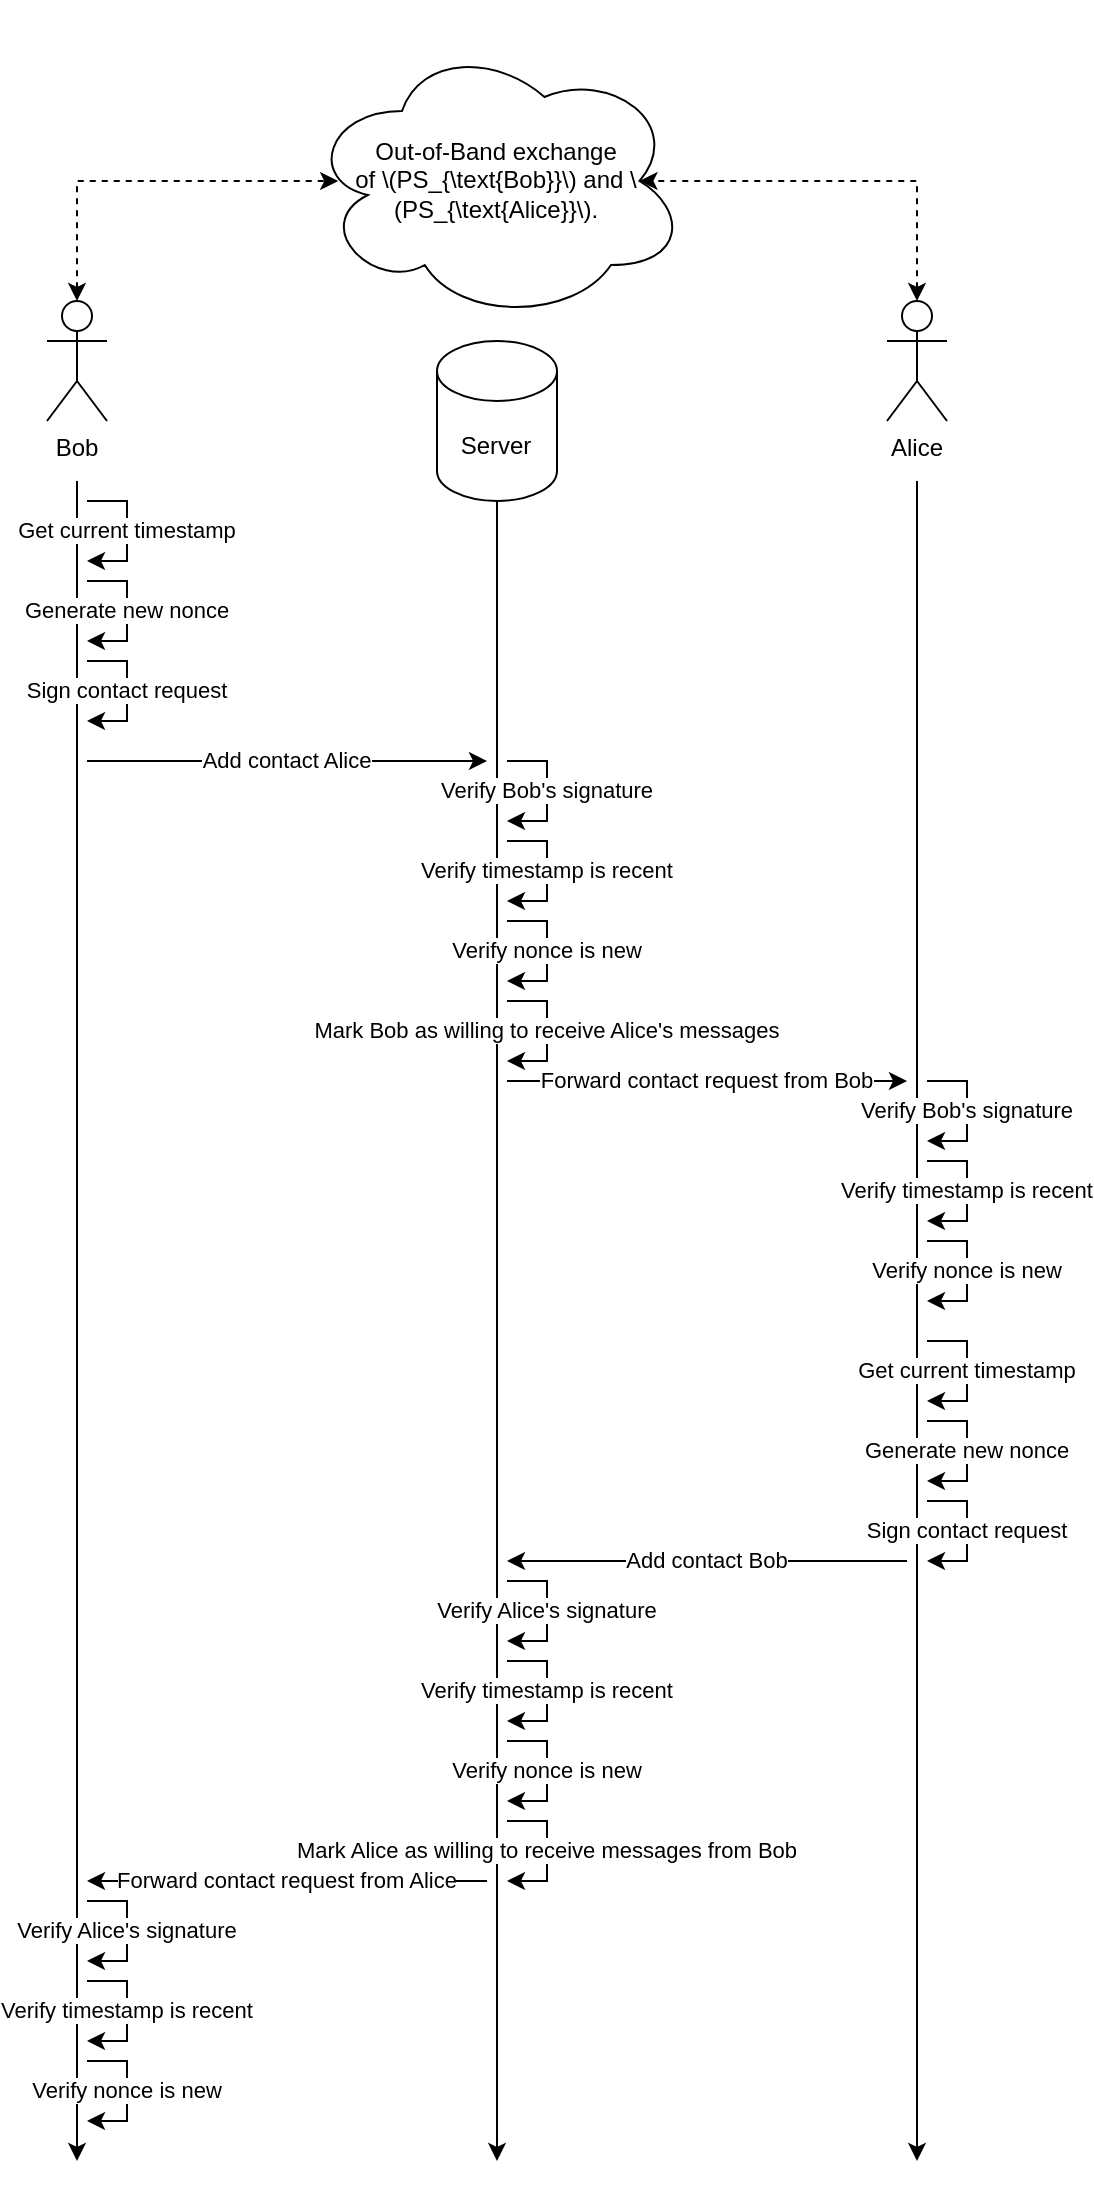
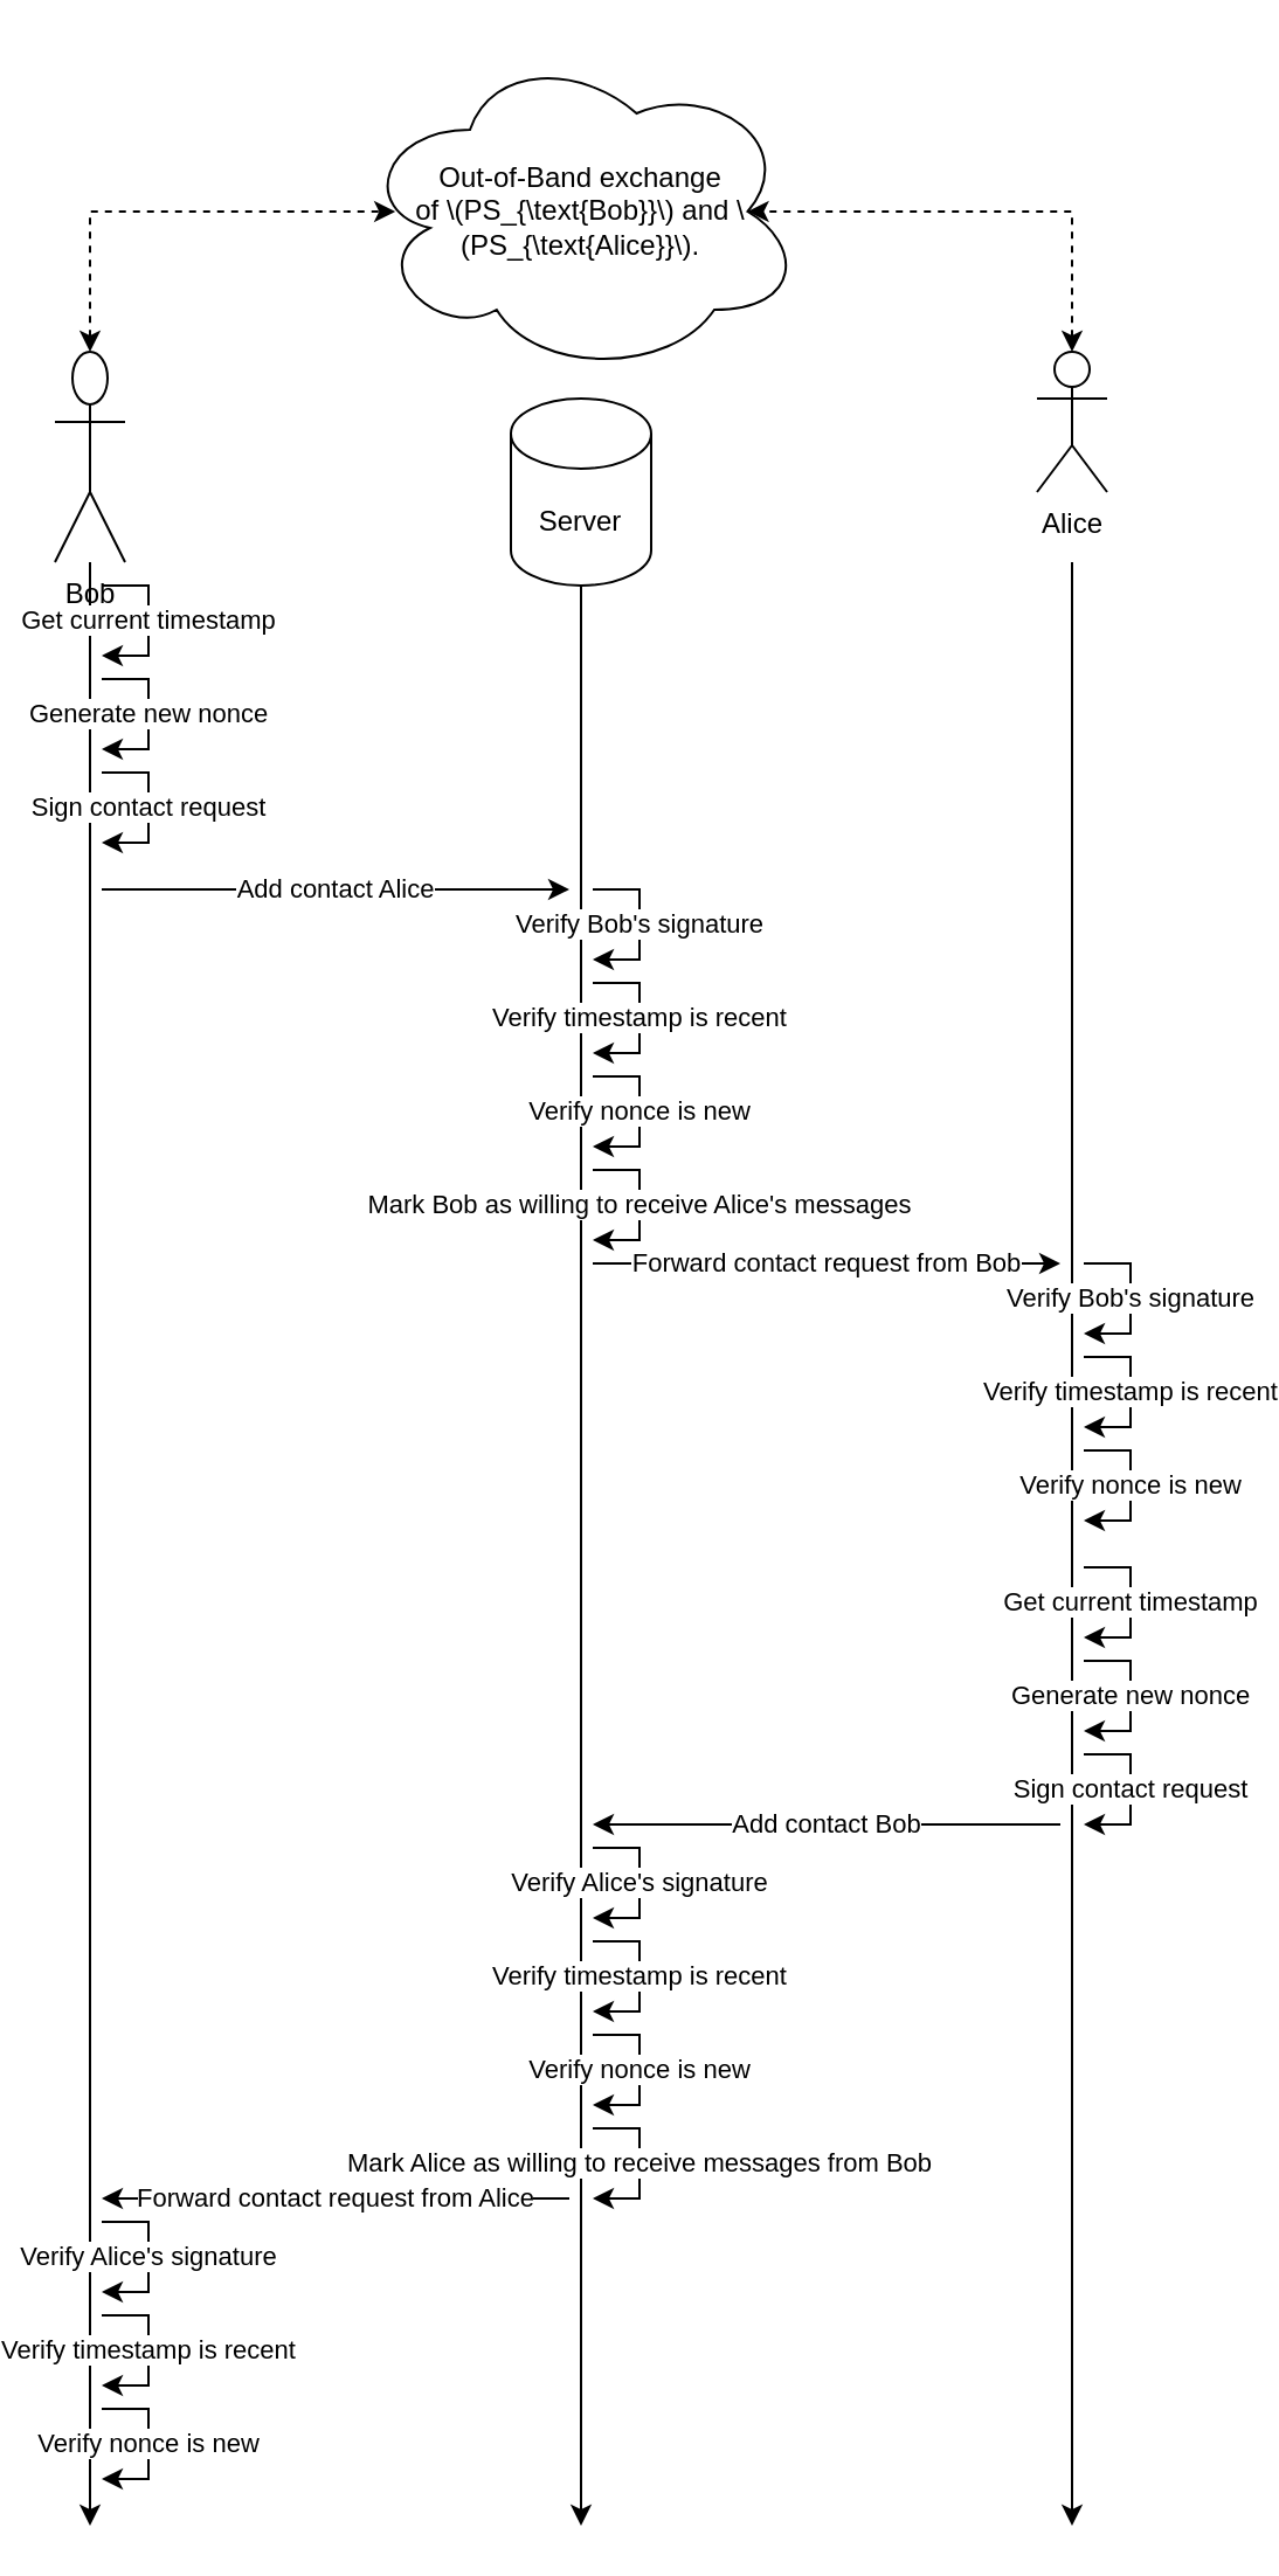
- <mxCell id="3" value="Bob" style="shape=umlActor;verticalLabelPosition=bottom;verticalAlign=top;html=1;outlineConnect=0;" parent="1" vertex="1"><mxGeometry x="20" y="150" width="30" height="60" as="geometry" /></mxCell>
+ <mxCell id="3" value="Bob" style="shape=umlActor;verticalLabelPosition=bottom;verticalAlign=top;html=1;outlineConnect=0;" parent="1" vertex="1"><mxGeometry x="20" y="150" width="30" height="90" as="geometry" /></mxCell>
